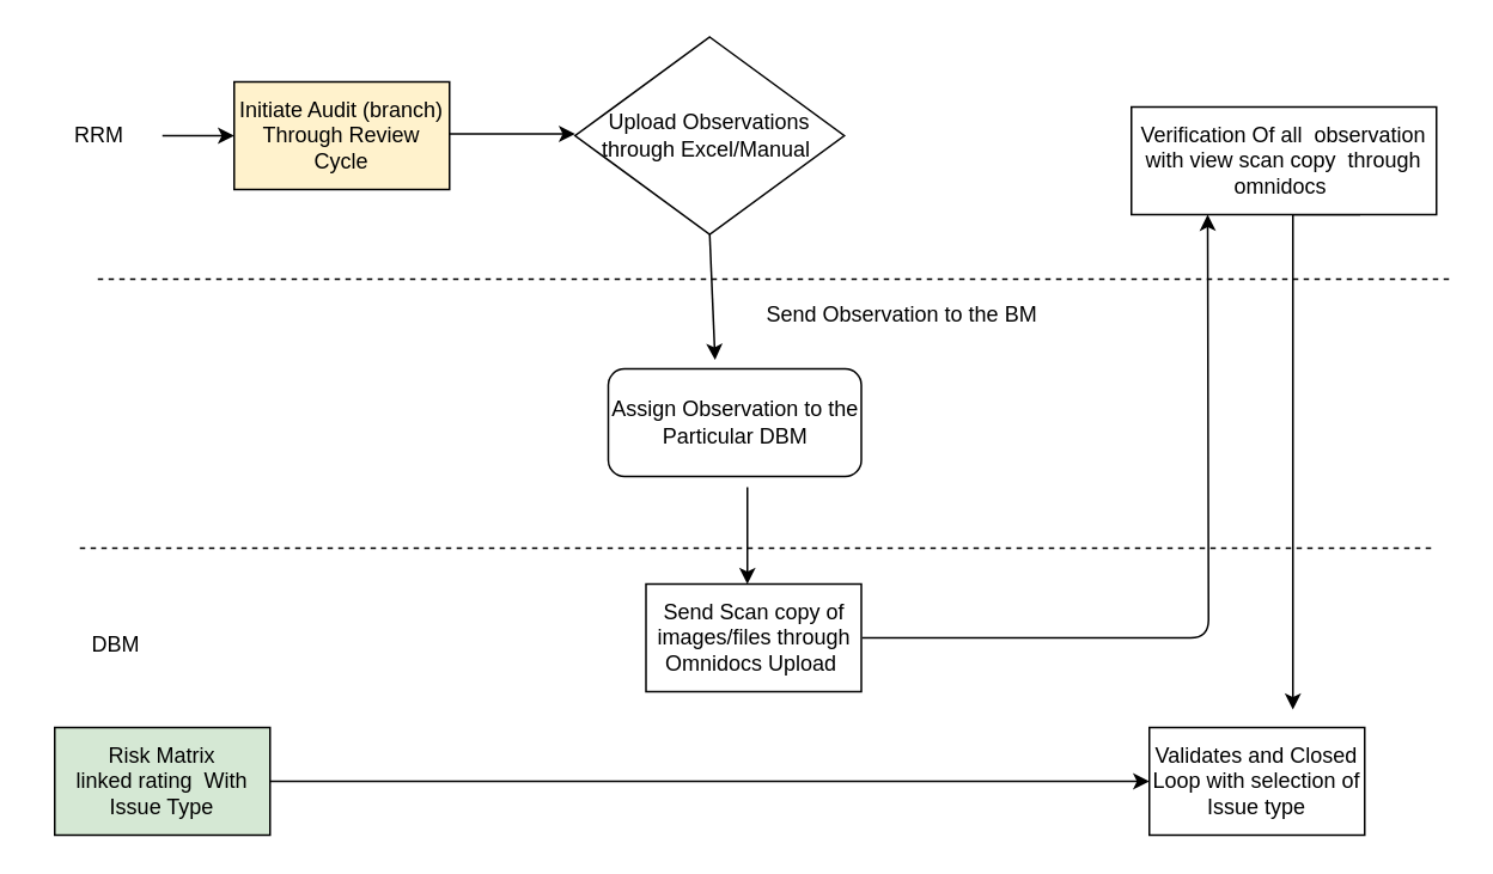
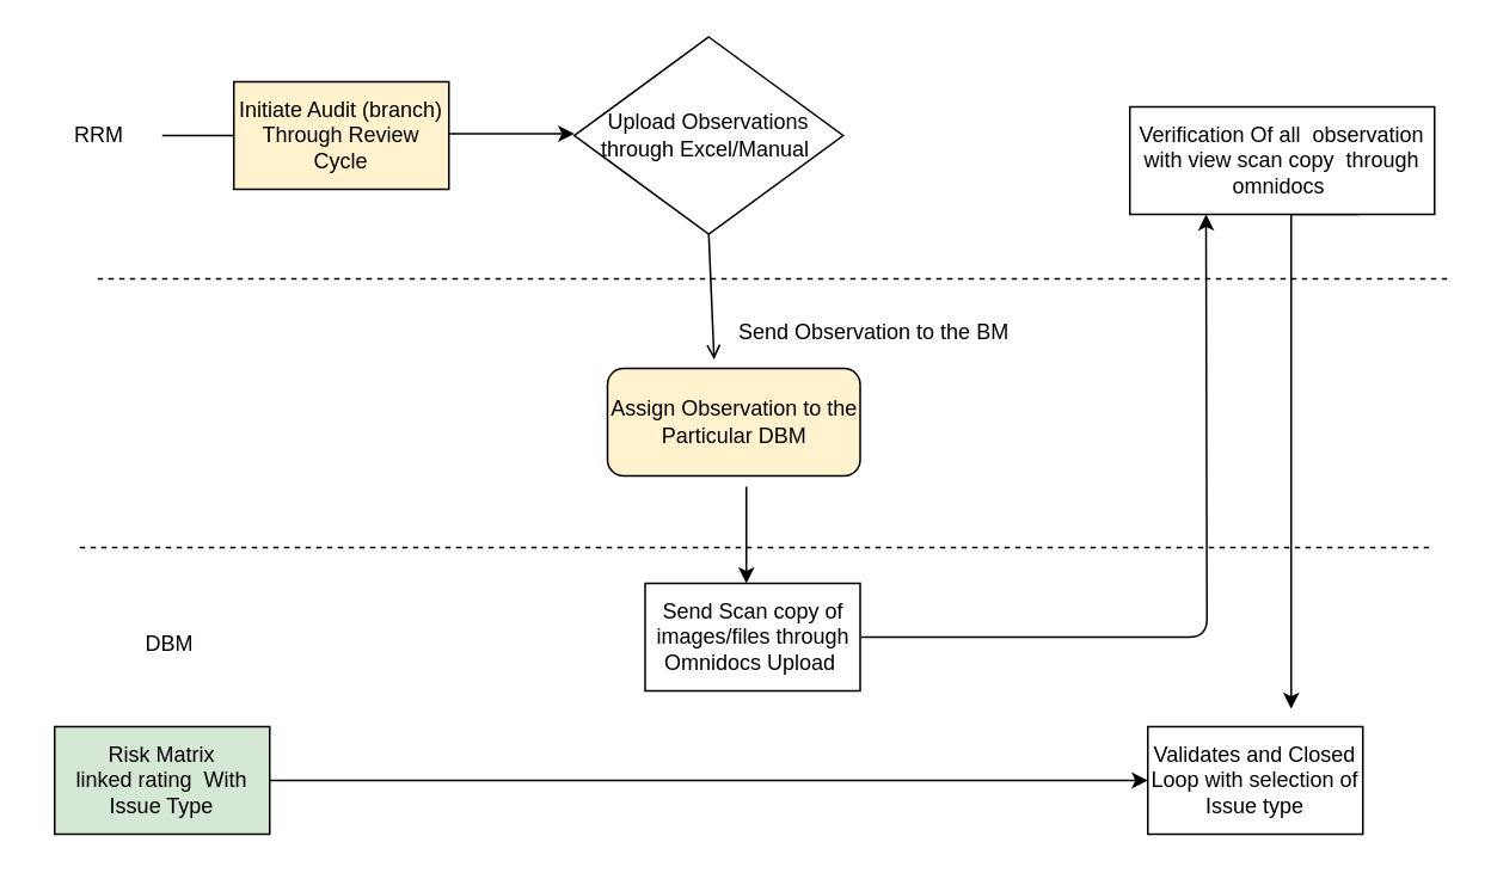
- <mxCell id="5" value="" style="endArrow=classic;html=1;exitX=1;exitY=0.5;exitDx=0;exitDy=0;entryX=0;entryY=0.5;entryDx=0;entryDy=0;" parent="1" source="2" target="3" edge="1"><mxGeometry width="50" height="50" relative="1" as="geometry"><mxPoint x="20" y="205" as="sourcePoint" /><mxPoint x="70" y="155" as="targetPoint" /></mxGeometry></mxCell>
+ <mxCell id="5" value="" style="endArrow=none;html=1;exitX=1;exitY=0.5;exitDx=0;exitDy=0;entryX=0;entryY=0.5;entryDx=0;entryDy=0;" parent="1" source="2" target="3" edge="1"><mxGeometry width="50" height="50" relative="1" as="geometry"><mxPoint x="20" y="205" as="sourcePoint" /><mxPoint x="70" y="155" as="targetPoint" /></mxGeometry></mxCell>
- <mxCell id="9" value="Send Observation to the BM&amp;nbsp;" style="text;html=1;resizable=0;points=[];autosize=1;align=left;verticalAlign=top;spacingTop=-4;" parent="1" vertex="1"><mxGeometry x="425" y="164.5" width="170" height="20" as="geometry" /></mxCell>
+ <mxCell id="9" value="Send Observation to the BM&amp;nbsp;" style="text;html=1;resizable=0;points=[];autosize=1;align=left;verticalAlign=top;spacingTop=-4;" parent="1" vertex="1"><mxGeometry x="410" y="174.5" width="170" height="20" as="geometry" /></mxCell>
- <mxCell id="7" value="" style="endArrow=classic;html=1;exitX=0.5;exitY=1;exitDx=0;exitDy=0;entryX=0.422;entryY=-0.083;entryDx=0;entryDy=0;entryPerimeter=0;" parent="1" source="4" edge="1" target="8"><mxGeometry width="50" height="50" relative="1" as="geometry"><mxPoint x="409" y="194" as="sourcePoint" /><mxPoint x="409" y="205" as="targetPoint" /></mxGeometry></mxCell>
+ <mxCell id="7" value="" style="endArrow=open;html=1;exitX=0.5;exitY=1;exitDx=0;exitDy=0;entryX=0.422;entryY=-0.083;entryDx=0;entryDy=0;entryPerimeter=0;" parent="1" source="4" edge="1" target="8"><mxGeometry width="50" height="50" relative="1" as="geometry"><mxPoint x="409" y="194" as="sourcePoint" /><mxPoint x="409" y="205" as="targetPoint" /></mxGeometry></mxCell>
- <mxCell id="8" value="Assign Observation to the Particular DBM" style="rounded=1;whiteSpace=wrap;html=1;" parent="1" vertex="1"><mxGeometry x="338.5" y="205" width="141" height="60" as="geometry" /></mxCell>
+ <mxCell id="8" value="Assign Observation to the Particular DBM" style="rounded=1;whiteSpace=wrap;html=1;fillColor=#fff2cc;" parent="1" vertex="1"><mxGeometry x="338.5" y="205" width="141" height="60" as="geometry" /></mxCell>
- <mxCell id="20" value="DBM" style="text;html=1;resizable=0;points=[];autosize=1;align=left;verticalAlign=top;spacingTop=-4;" parent="1" vertex="1"><mxGeometry x="49" y="349" width="40" height="20" as="geometry" /></mxCell>
+ <mxCell id="20" value="DBM" style="text;html=1;resizable=0;points=[];autosize=1;align=left;verticalAlign=top;spacingTop=-4;" parent="1" vertex="1"><mxGeometry x="79" y="349" width="40" height="20" as="geometry" /></mxCell>
